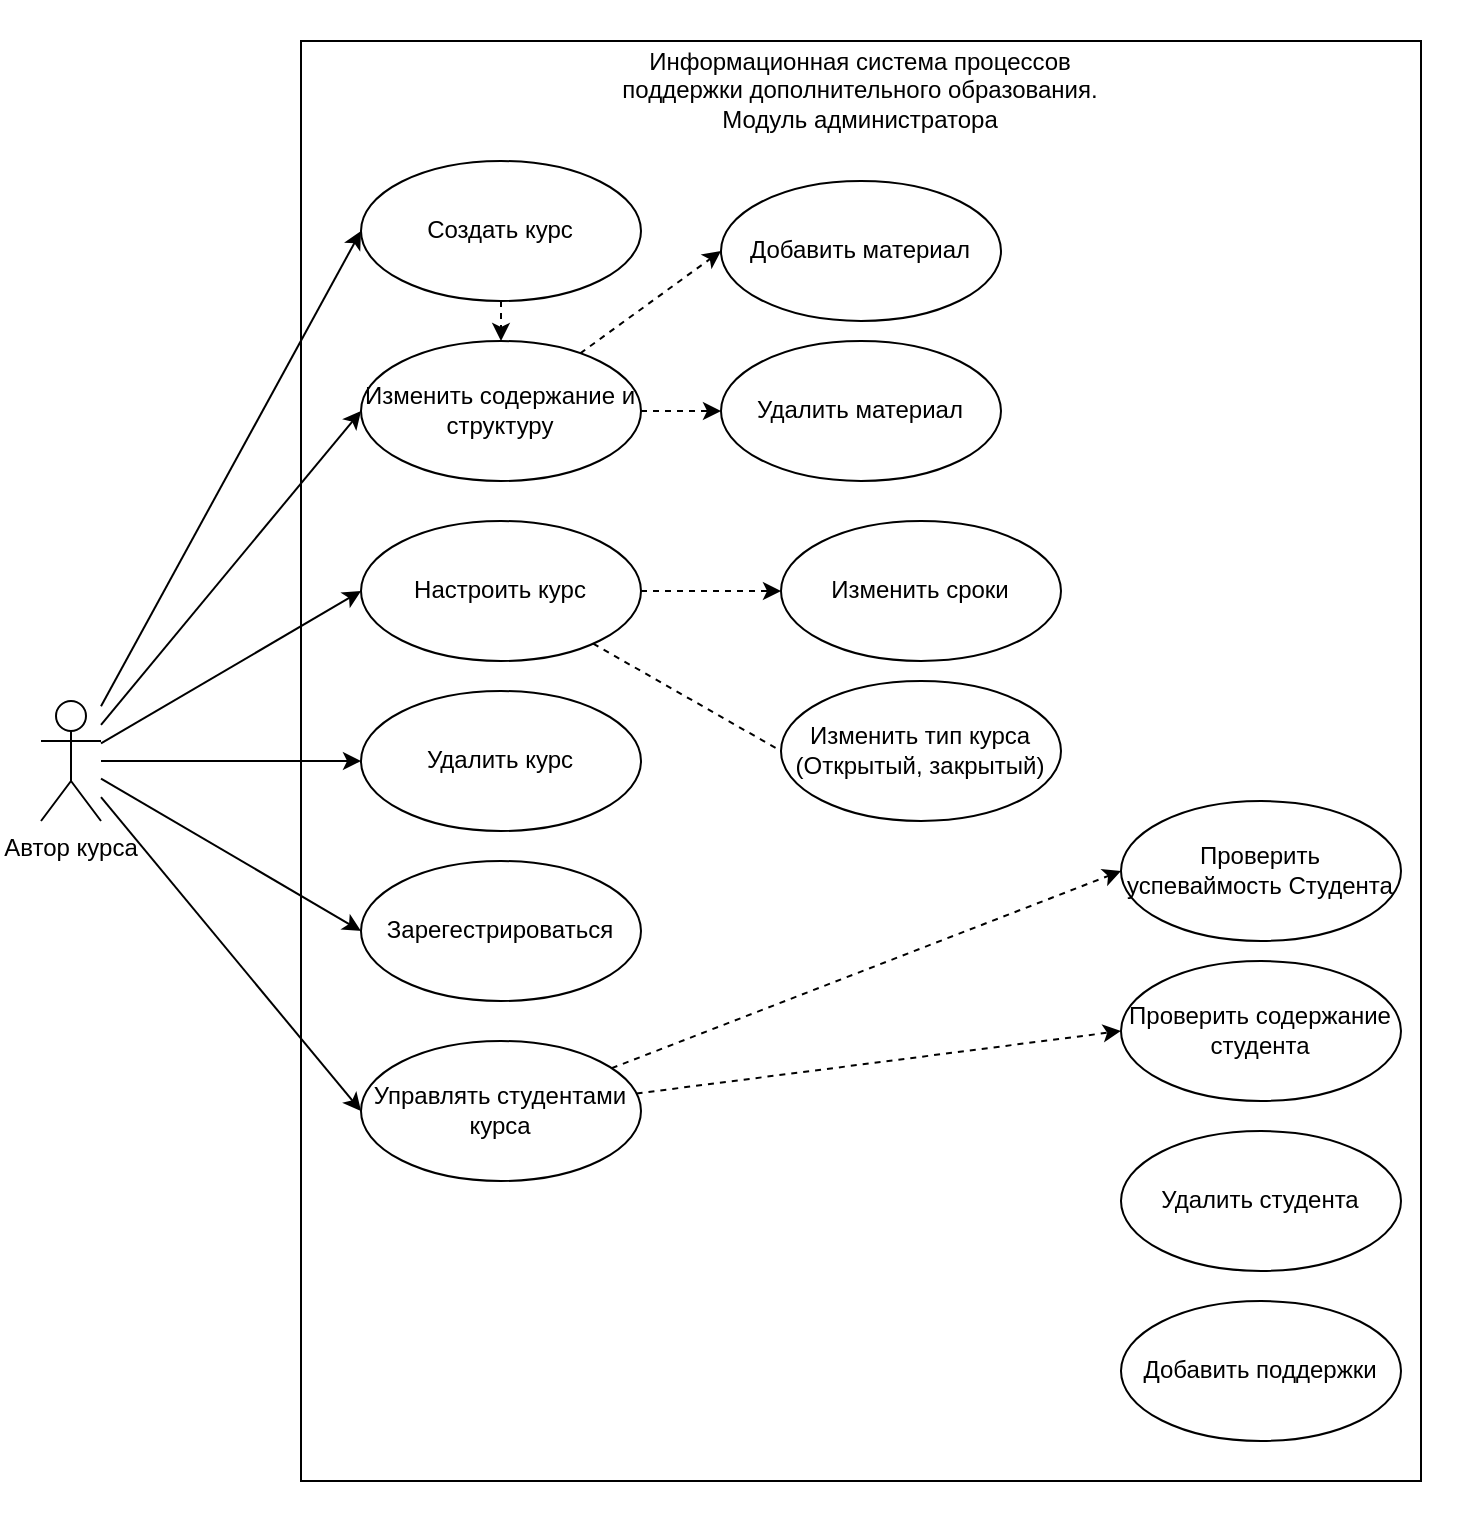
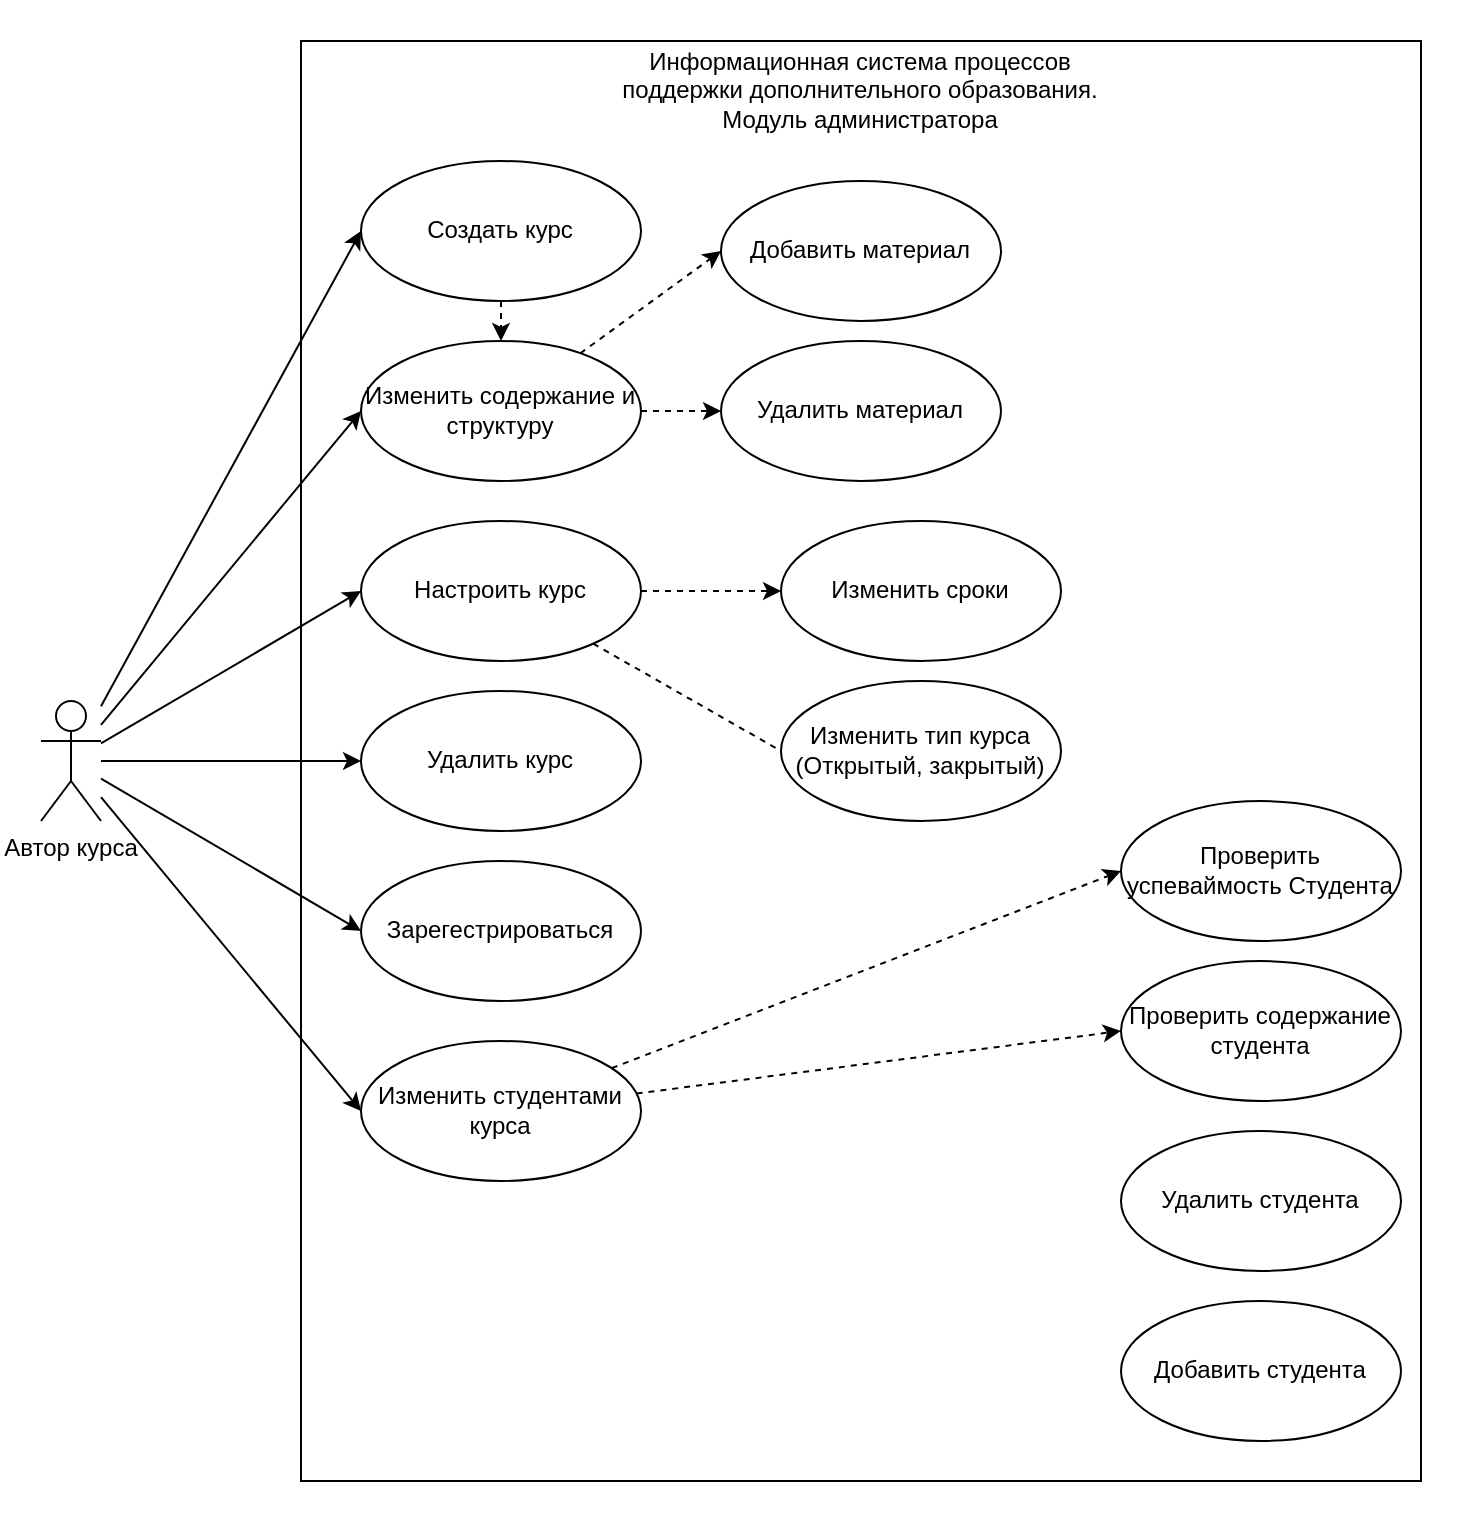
- <mxCell id="21" value="Управлять студентами курса" style="ellipse;whiteSpace=wrap;html=1;" vertex="1" parent="1"><mxGeometry x="180" y="520" width="140" height="70" as="geometry" /></mxCell>
+ <mxCell id="21" value="Изменить студентами курса" style="ellipse;whiteSpace=wrap;html=1;" vertex="1" parent="1"><mxGeometry x="180" y="520" width="140" height="70" as="geometry" /></mxCell>
- <mxCell id="25" value="Добавить поддержки" style="ellipse;whiteSpace=wrap;html=1;" vertex="1" parent="1"><mxGeometry x="560" y="650" width="140" height="70" as="geometry" /></mxCell>
+ <mxCell id="25" value="Добавить студента" style="ellipse;whiteSpace=wrap;html=1;" vertex="1" parent="1"><mxGeometry x="560" y="650" width="140" height="70" as="geometry" /></mxCell>
